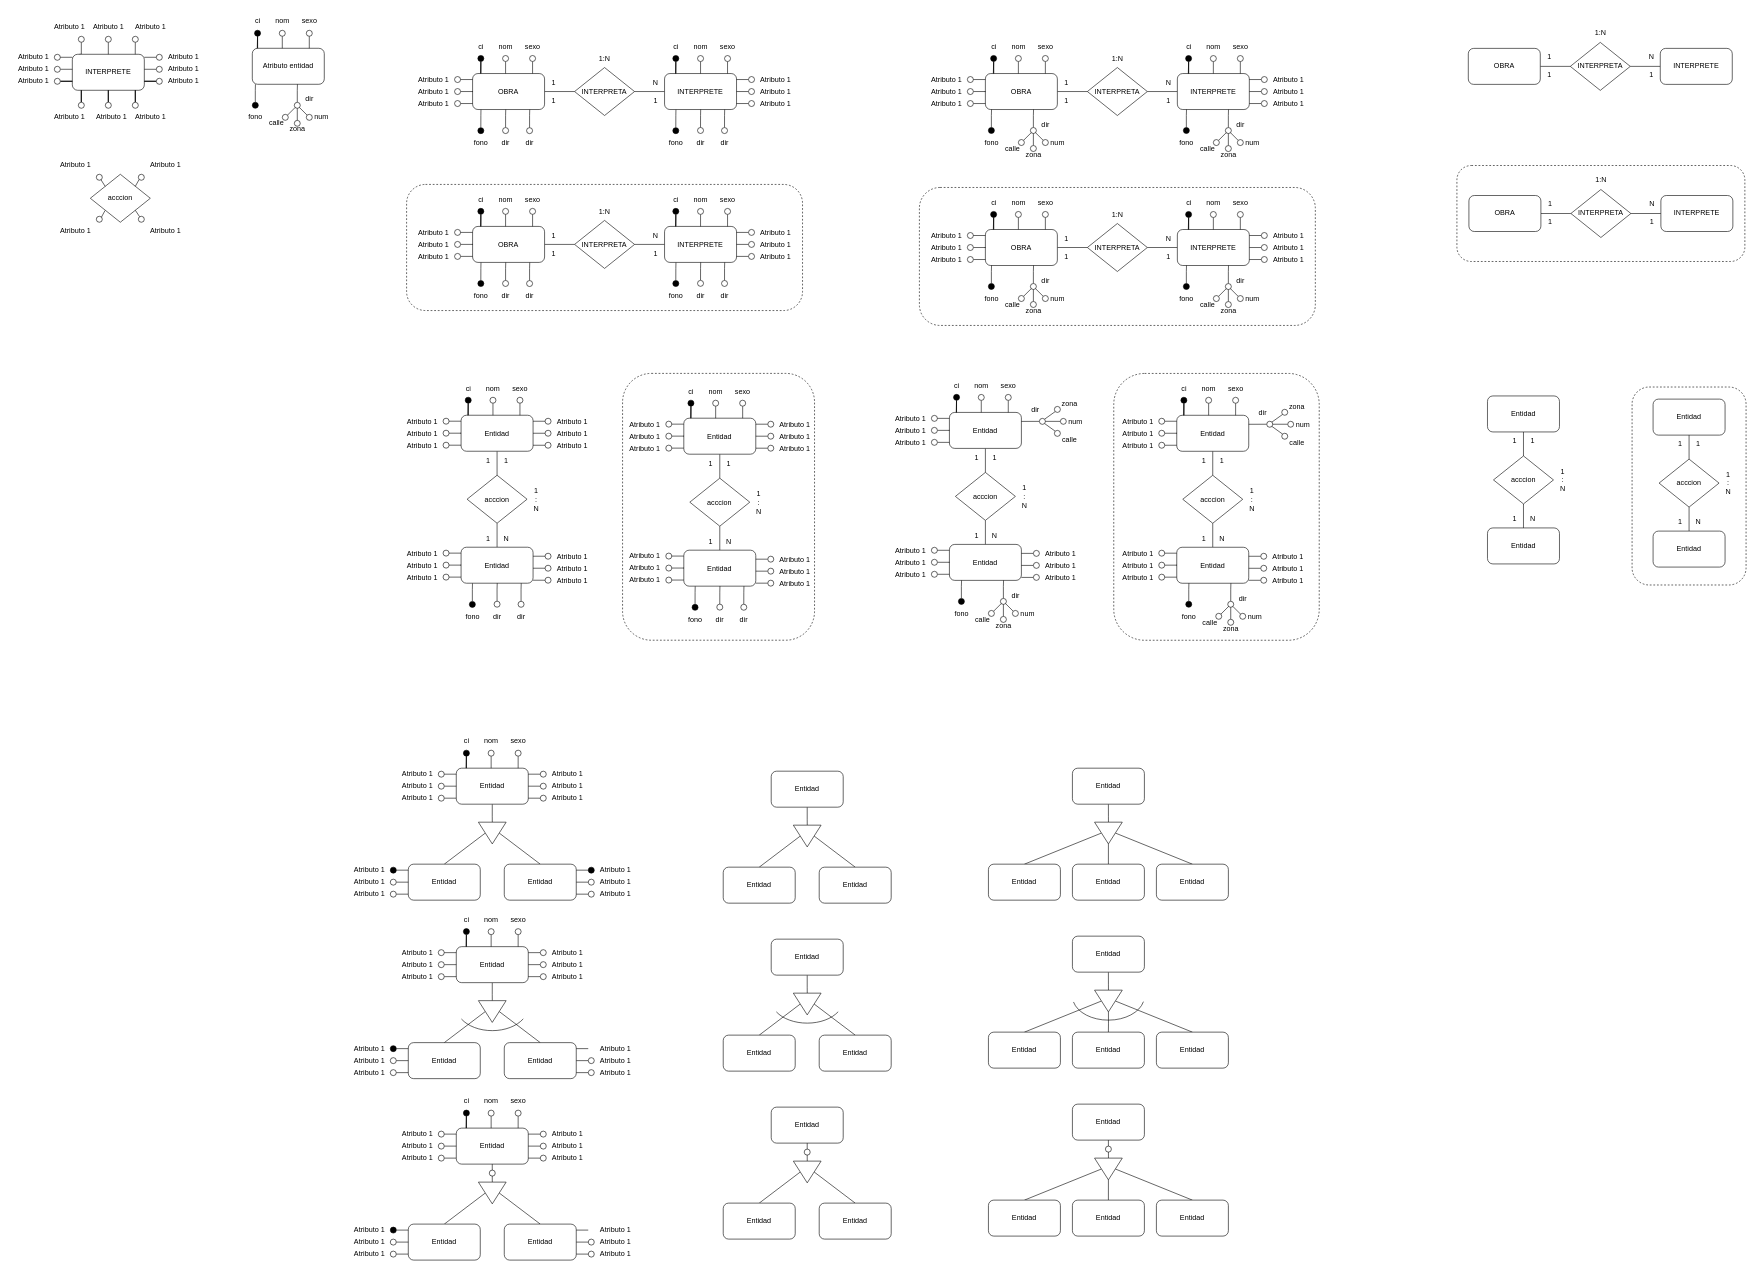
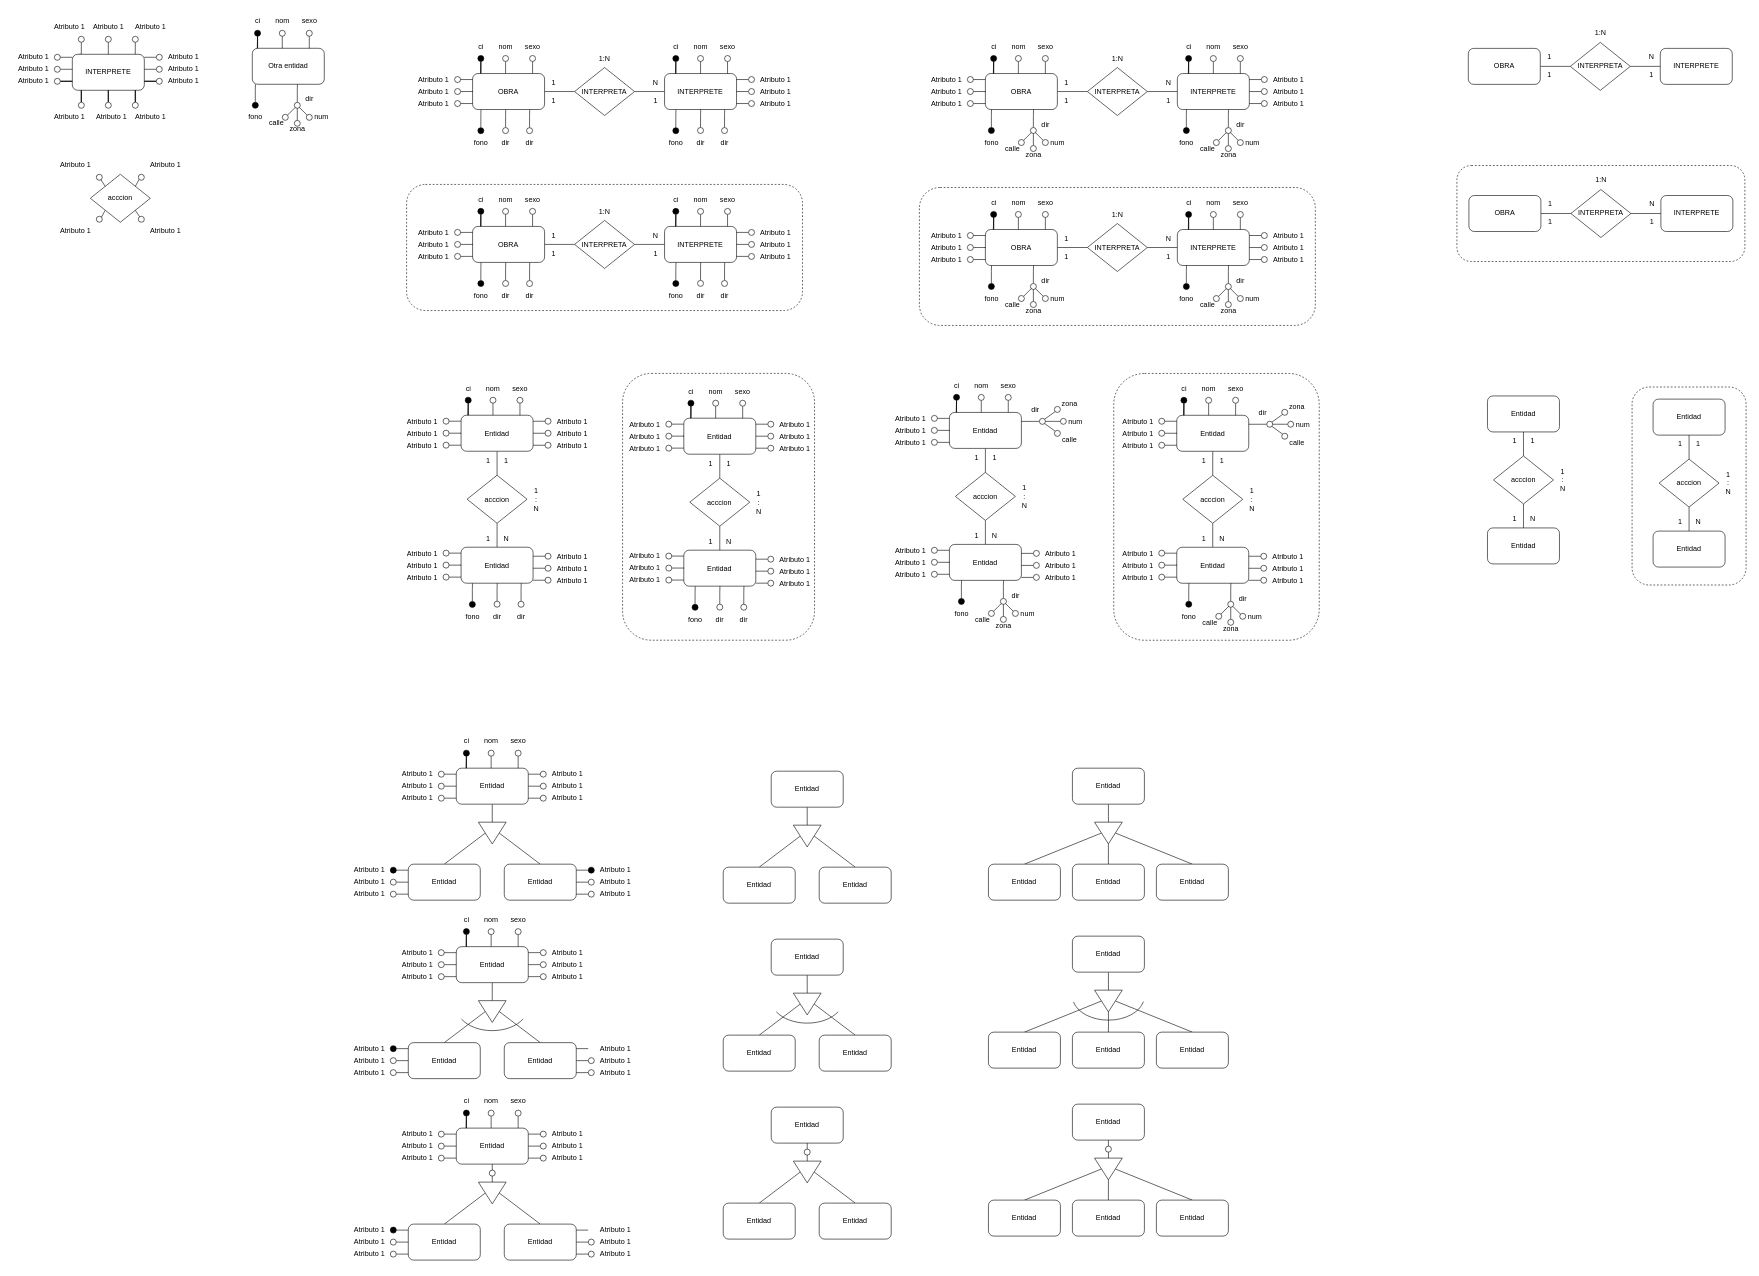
- <mxCell id="146" value="Atributo entidad" style="rounded=1;whiteSpace=wrap;html=1;" parent="1" vertex="1"><mxGeometry x="420" y="80" width="120" height="60" as="geometry" /></mxCell>
+ <mxCell id="146" value="Otra entidad" style="rounded=1;whiteSpace=wrap;html=1;" parent="1" vertex="1"><mxGeometry x="420" y="80" width="120" height="60" as="geometry" /></mxCell>
